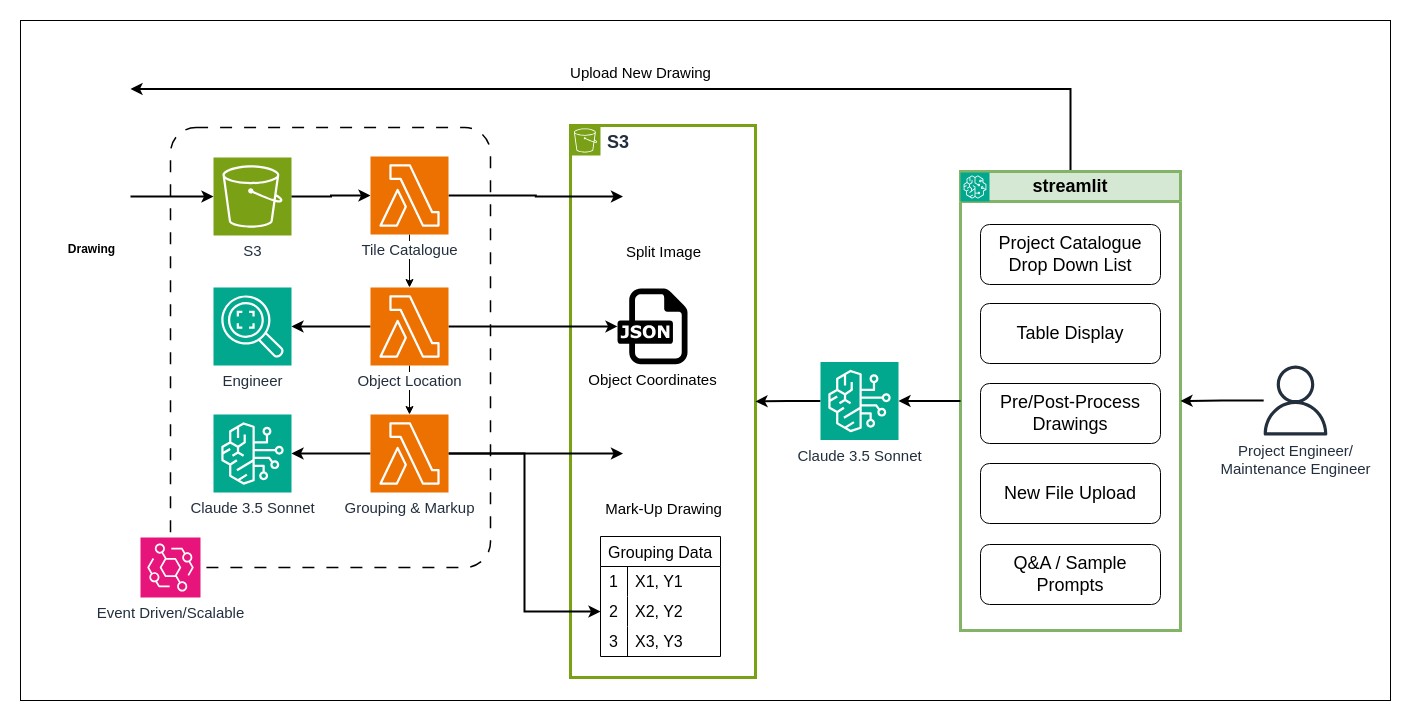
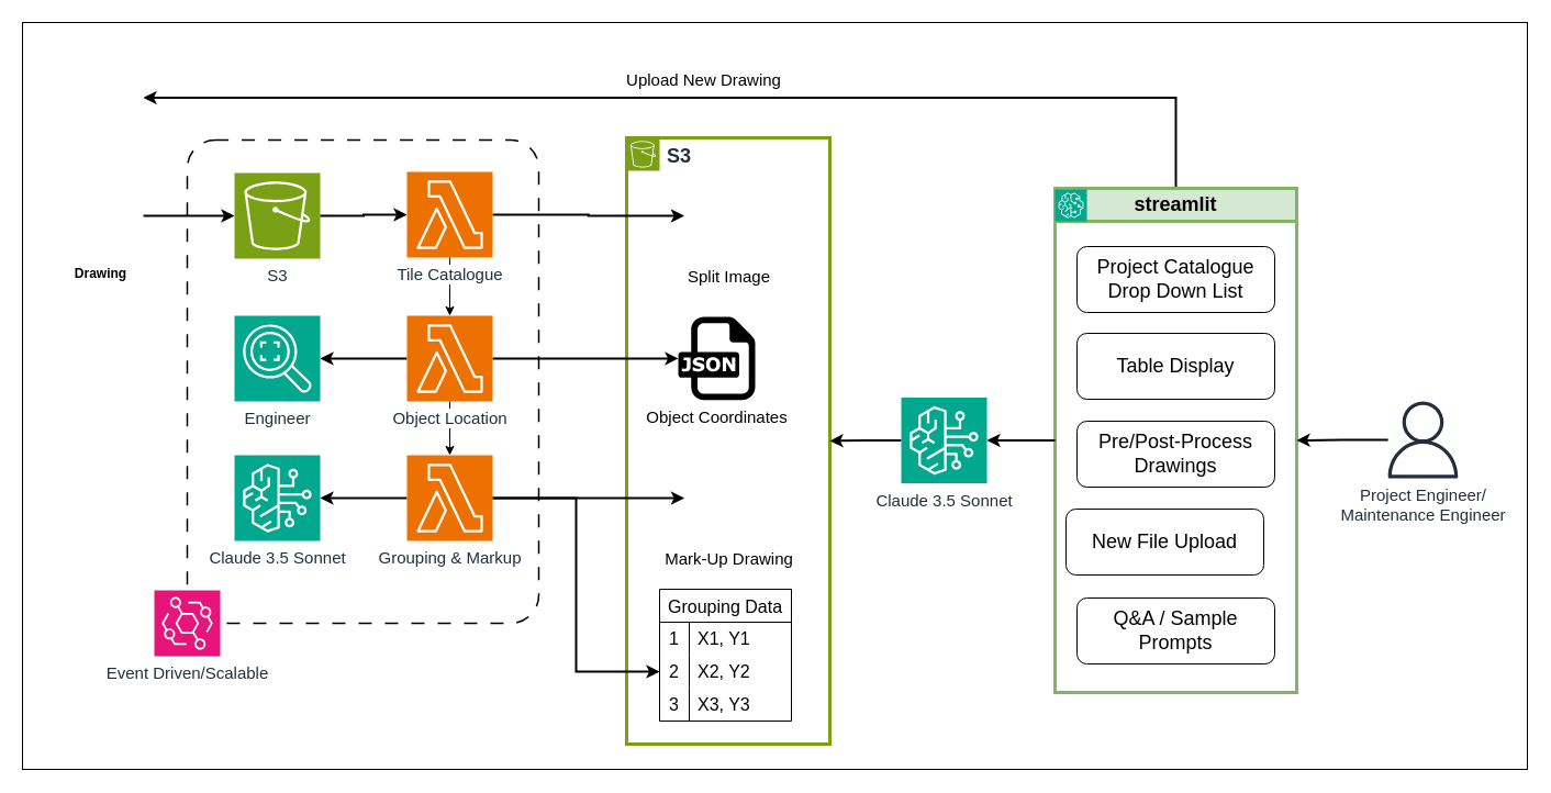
- <mxCell id="38" value="New File Upload" style="rounded=1;whiteSpace=wrap;html=1;fontSize=18;" vertex="1" parent="35"><mxGeometry x="20" y="292" width="180" height="60" as="geometry" /></mxCell>
+ <mxCell id="38" value="New File Upload" style="rounded=1;whiteSpace=wrap;html=1;fontSize=18;" vertex="1" parent="35"><mxGeometry x="10" y="292" width="180" height="60" as="geometry" /></mxCell>
